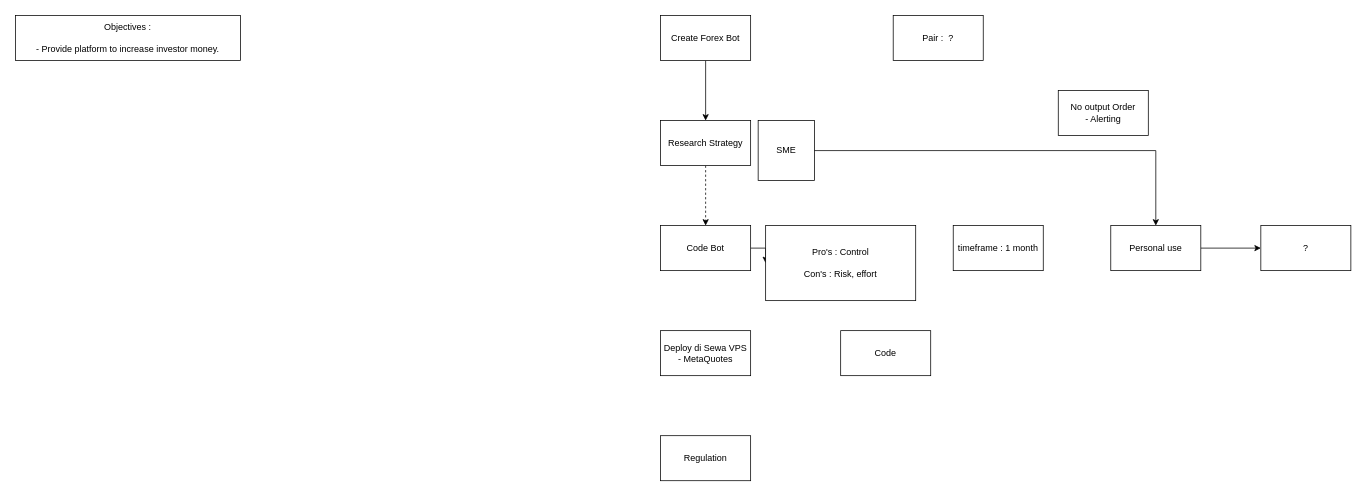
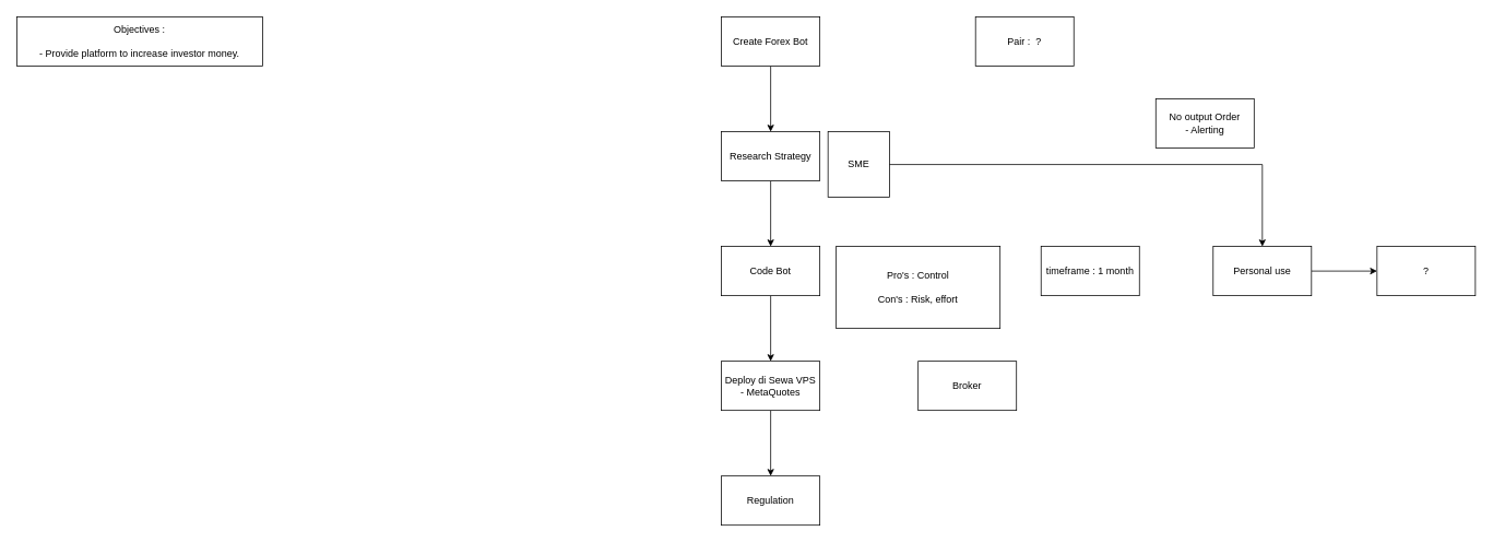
- <mxCell id="4" value="" style="edgeStyle=orthogonalEdgeStyle;rounded=0;orthogonalLoop=1;jettySize=auto;html=1;dashed=1;" parent="1" source="5" target="7" edge="1"><mxGeometry relative="1" as="geometry" /></mxCell>
+ <mxCell id="4" value="" style="edgeStyle=orthogonalEdgeStyle;rounded=0;orthogonalLoop=1;jettySize=auto;html=1;" parent="1" source="5" target="7" edge="1"><mxGeometry relative="1" as="geometry" /></mxCell>
- <mxCell id="6" value="" style="edgeStyle=orthogonalEdgeStyle;rounded=0;orthogonalLoop=1;jettySize=auto;html=1;" parent="1" source="7" target="8" edge="1"><mxGeometry relative="1" as="geometry" /></mxCell>
+ <mxCell id="6" value="" style="edgeStyle=orthogonalEdgeStyle;rounded=0;orthogonalLoop=1;jettySize=auto;html=1;" parent="1" source="7" target="13" edge="1"><mxGeometry relative="1" as="geometry" /></mxCell>
- <mxCell id="14" value="Code" style="rounded=0;whiteSpace=wrap;html=1;" parent="1" vertex="1"><mxGeometry x="1120" y="440" width="120" height="60" as="geometry" /></mxCell>
+ <mxCell id="14" value="Broker" style="rounded=0;whiteSpace=wrap;html=1;" parent="1" vertex="1"><mxGeometry x="1120" y="440" width="120" height="60" as="geometry" /></mxCell>
+ <mxCell id="12" value="" style="edgeStyle=orthogonalEdgeStyle;rounded=0;orthogonalLoop=1;jettySize=auto;html=1;" parent="1" source="13" target="15" edge="1"><mxGeometry relative="1" as="geometry" /></mxCell>
